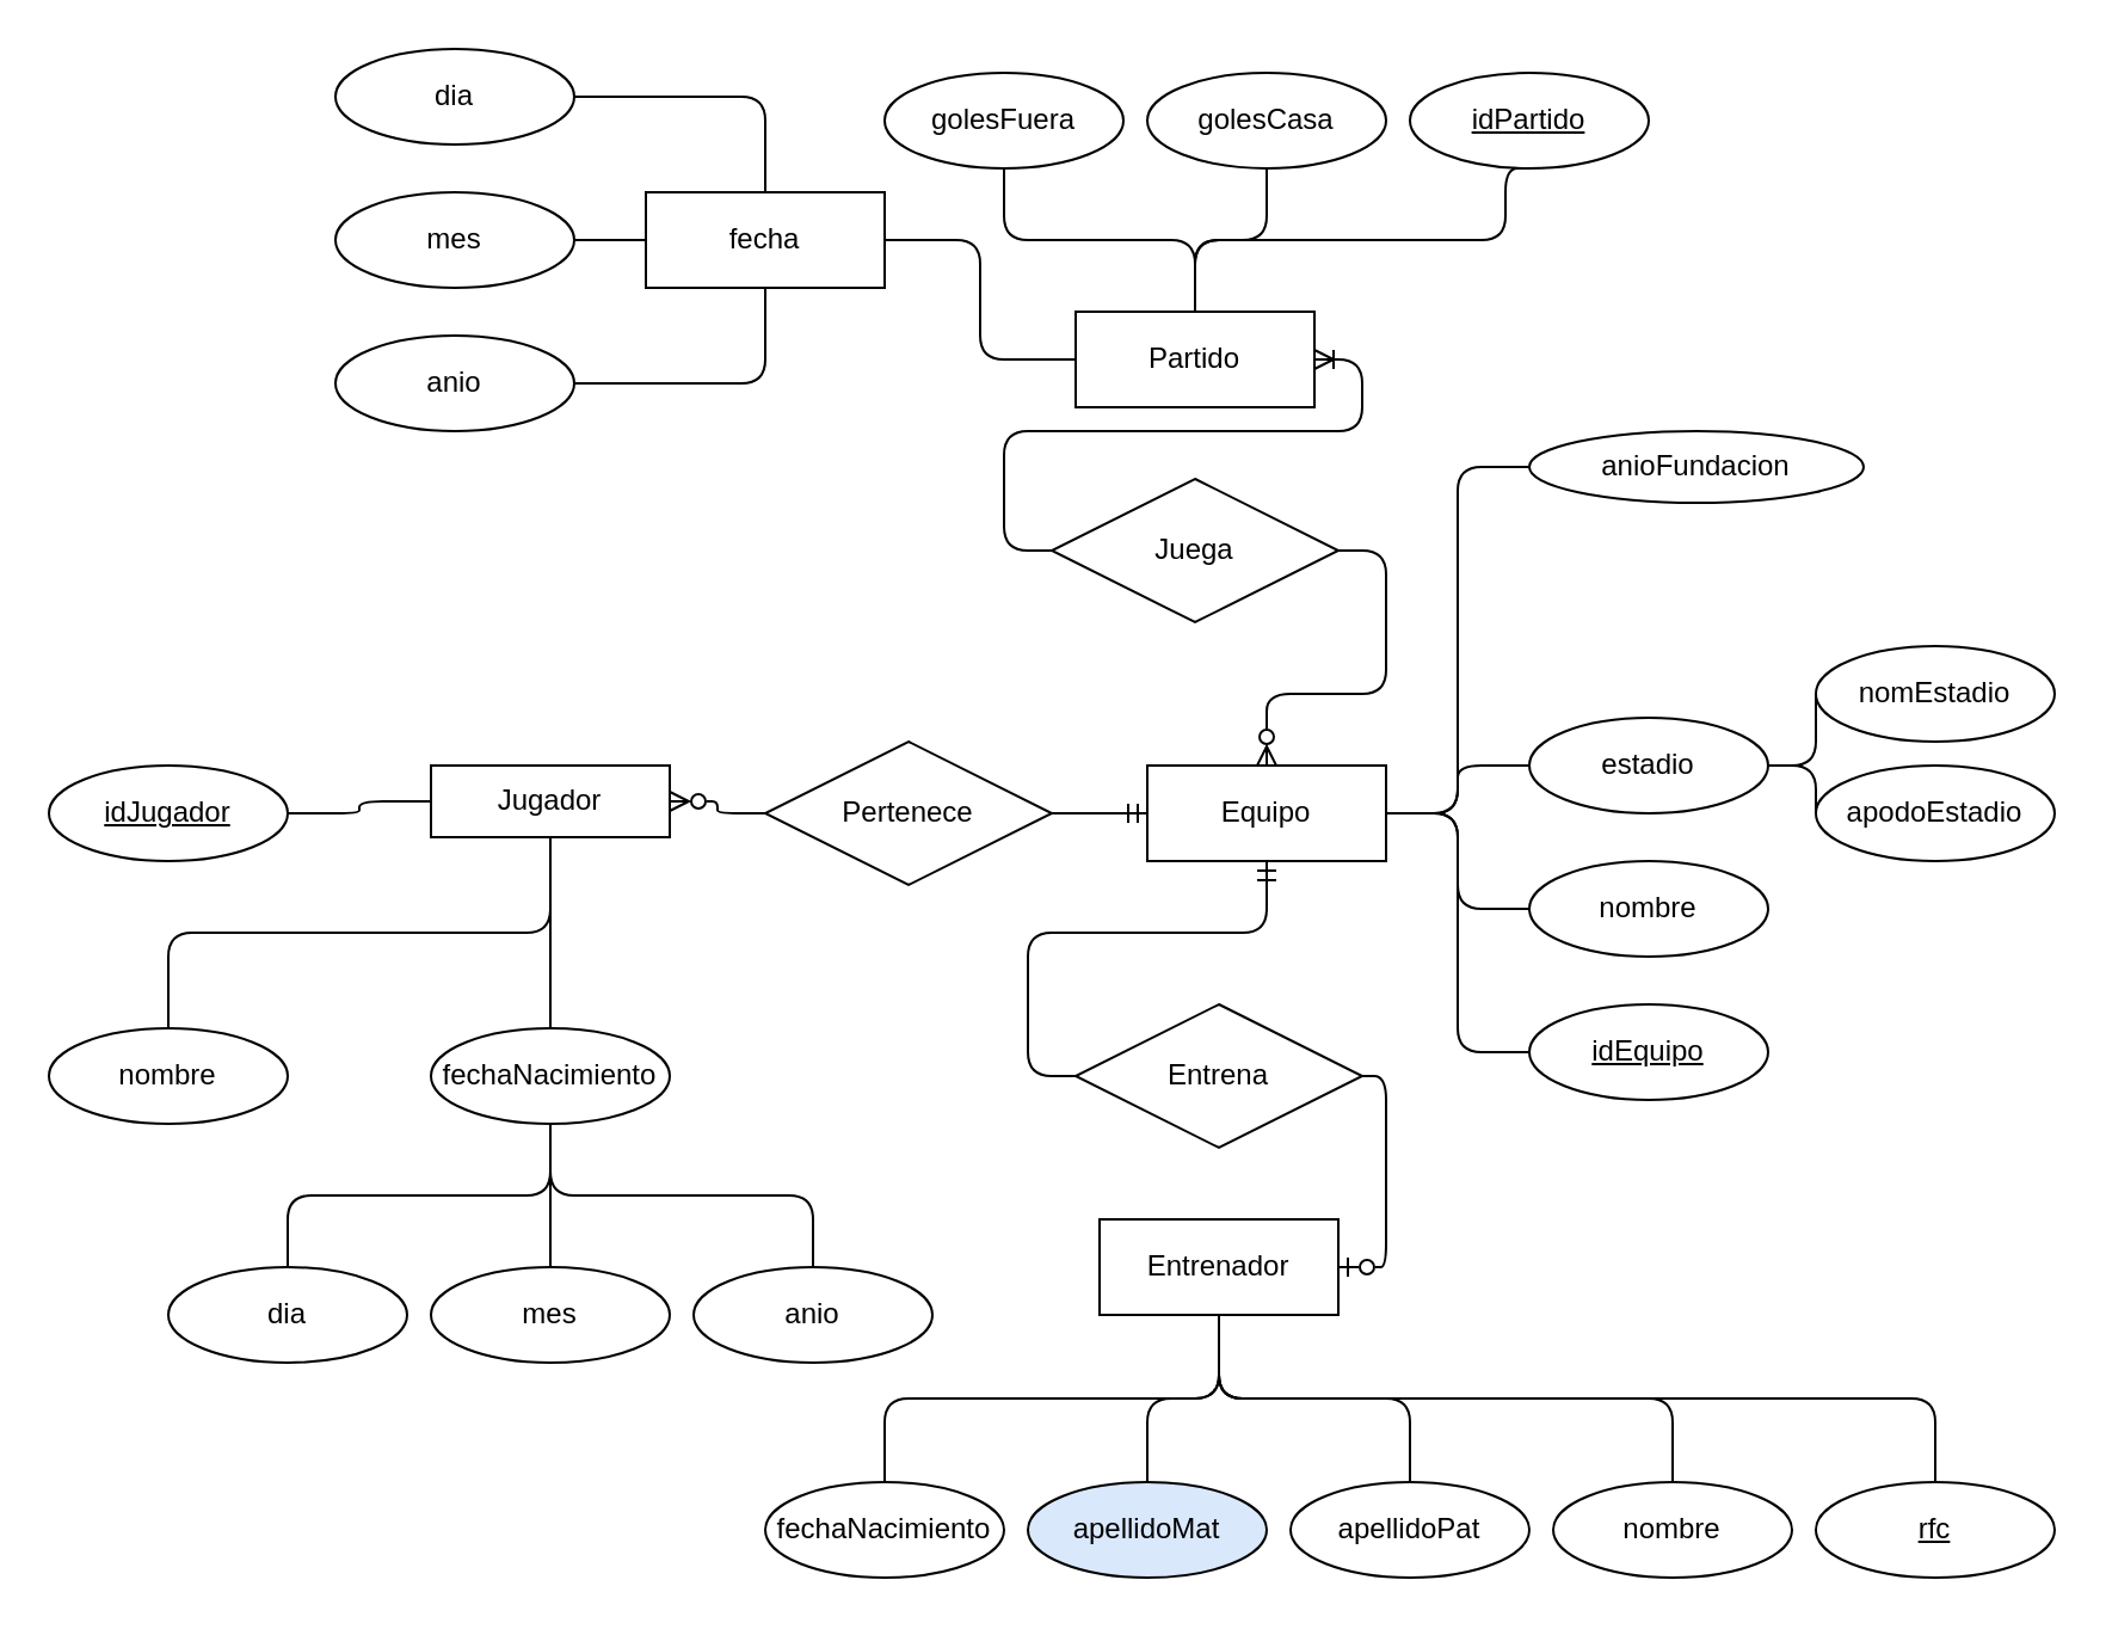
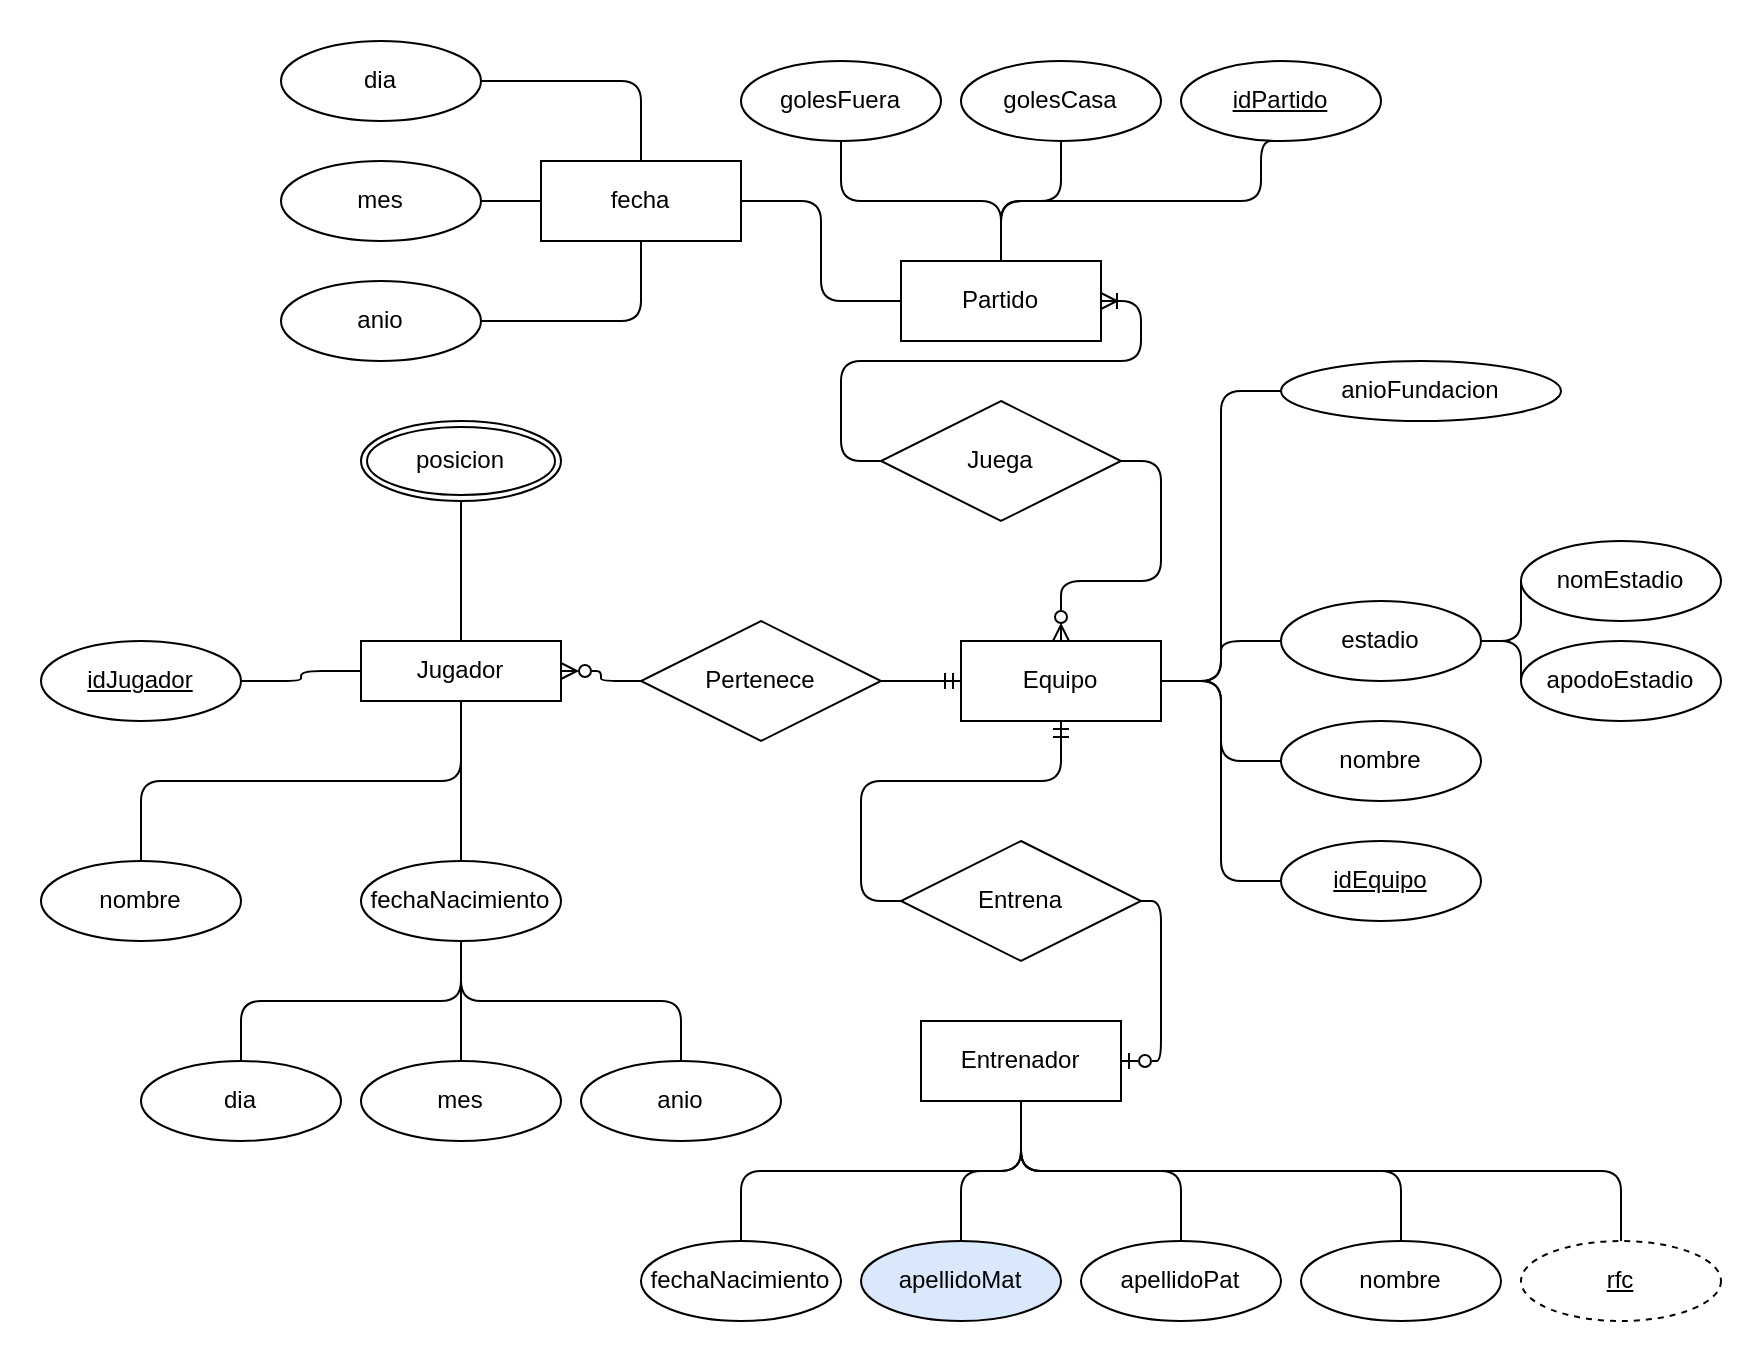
+ <mxCell id="32" value="posicion" style="ellipse;shape=doubleEllipse;margin=3;whiteSpace=wrap;html=1;align=center;" vertex="1" parent="1"><mxGeometry x="180" y="210" width="100" height="40" as="geometry" /></mxCell>
+ <mxCell id="7" style="edgeStyle=orthogonalEdgeStyle;rounded=1;orthogonalLoop=1;jettySize=auto;html=1;exitX=0.5;exitY=0;exitDx=0;exitDy=0;entryX=0.5;entryY=1;entryDx=0;entryDy=0;curved=0;endArrow=none;endFill=0;" edge="1" parent="1" source="8" target="32"><mxGeometry relative="1" as="geometry" /></mxCell>
- <mxCell id="56" value="rfc" style="ellipse;whiteSpace=wrap;html=1;align=center;fontStyle=4;" vertex="1" parent="1"><mxGeometry x="760" y="620" width="100" height="40" as="geometry" /></mxCell>
+ <mxCell id="56" value="rfc" style="ellipse;whiteSpace=wrap;html=1;align=center;fontStyle=4;dashed=1;" vertex="1" parent="1"><mxGeometry x="760" y="620" width="100" height="40" as="geometry" /></mxCell>
